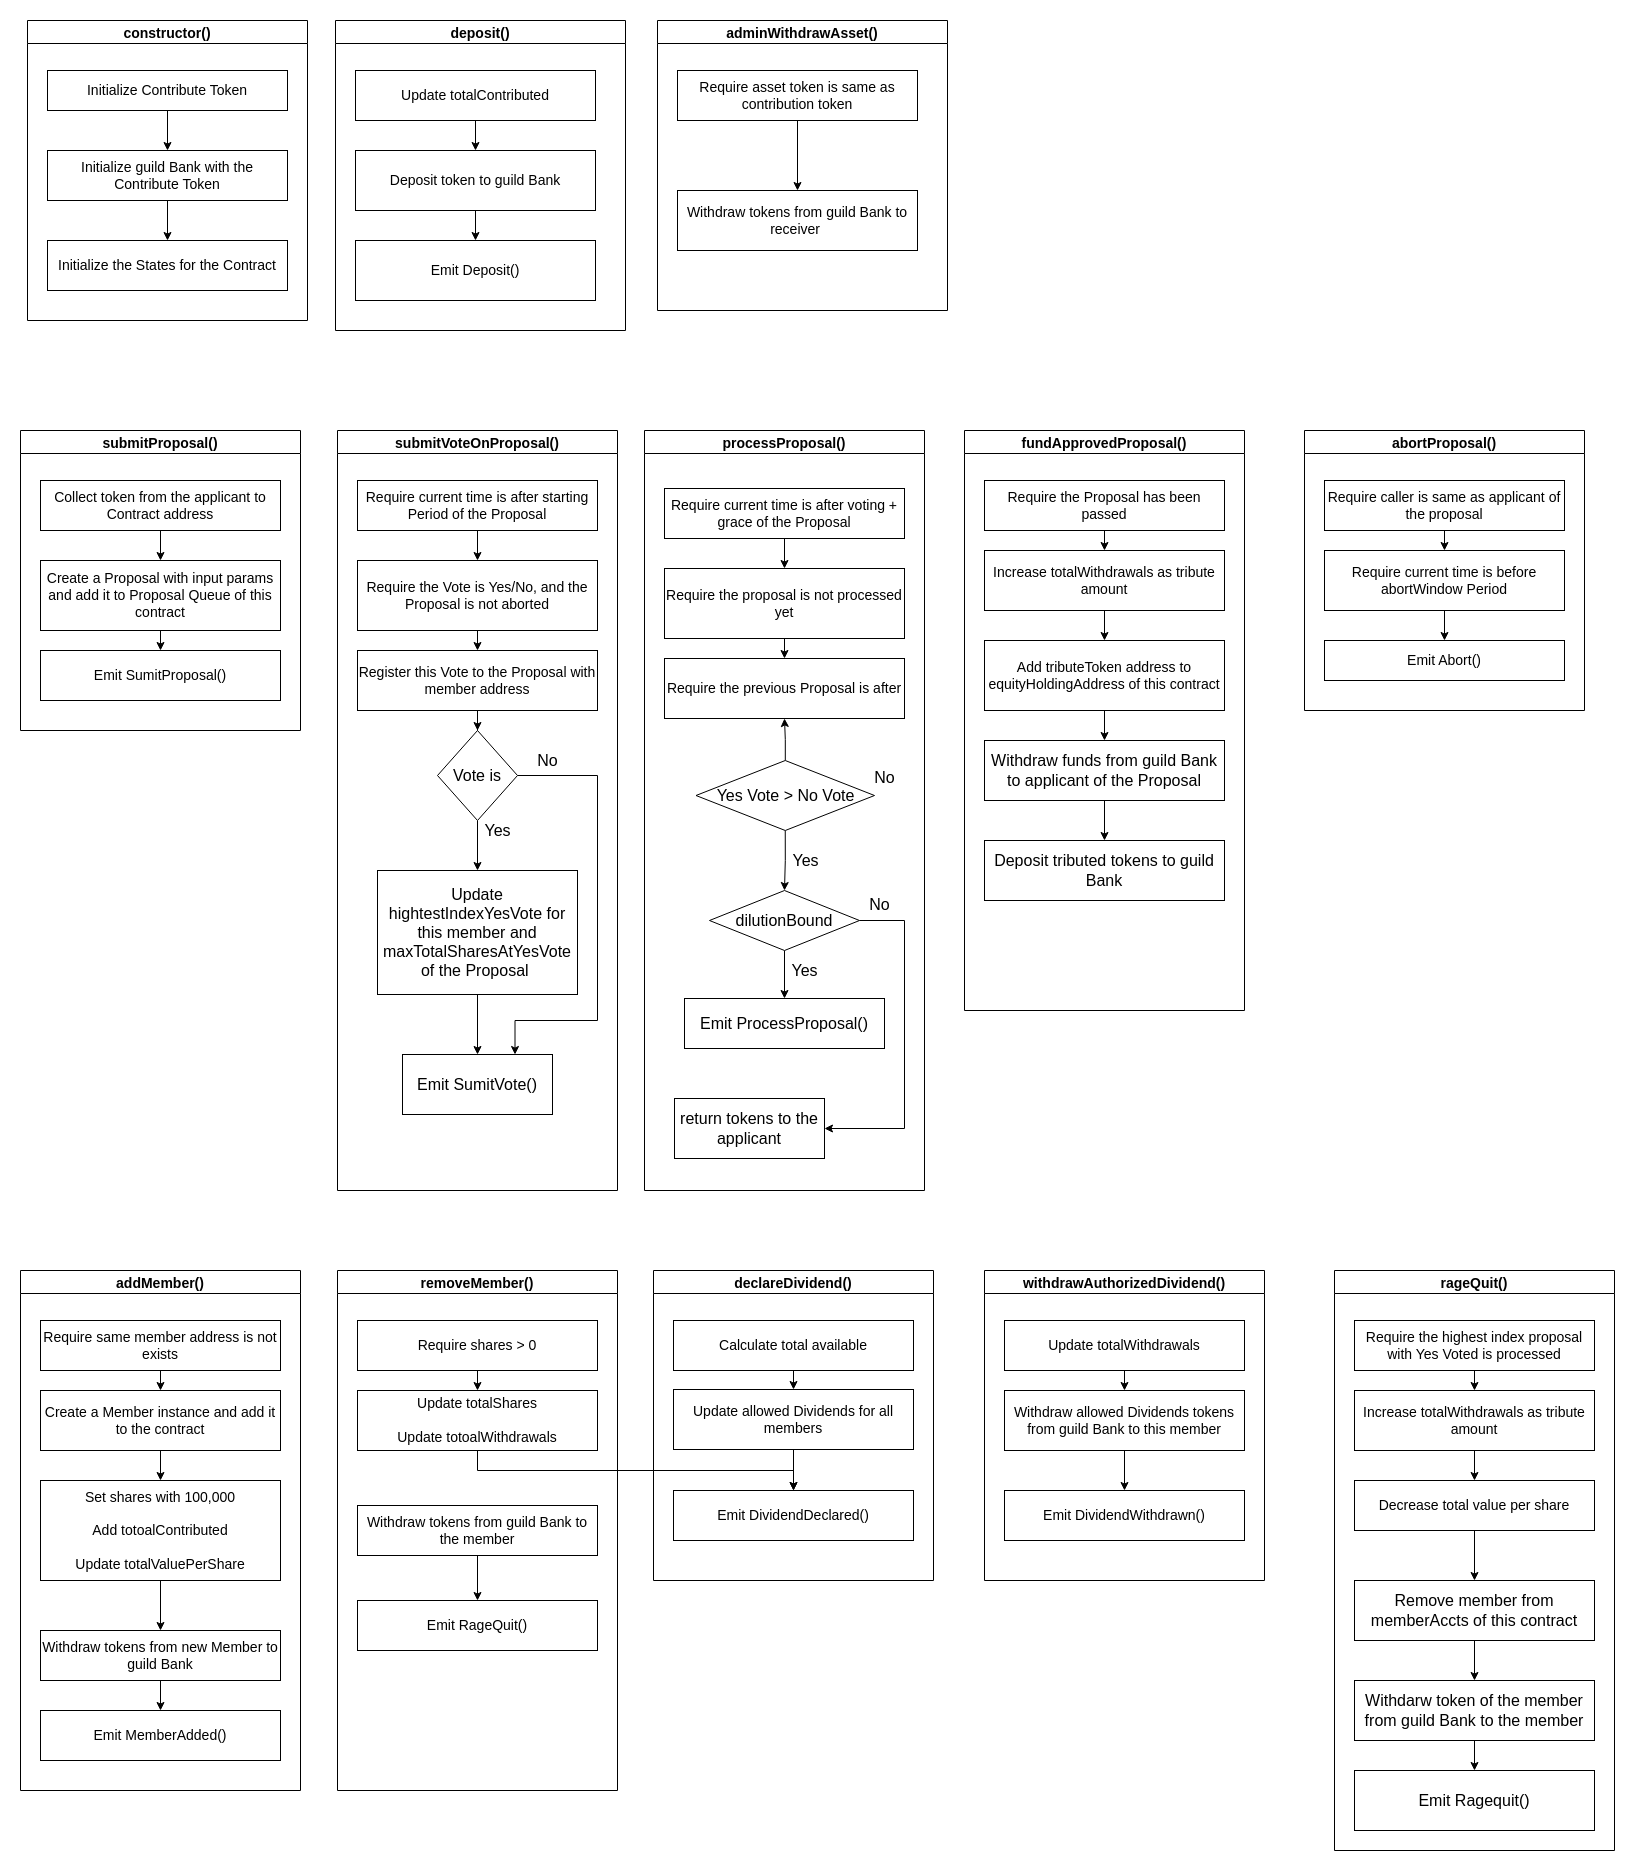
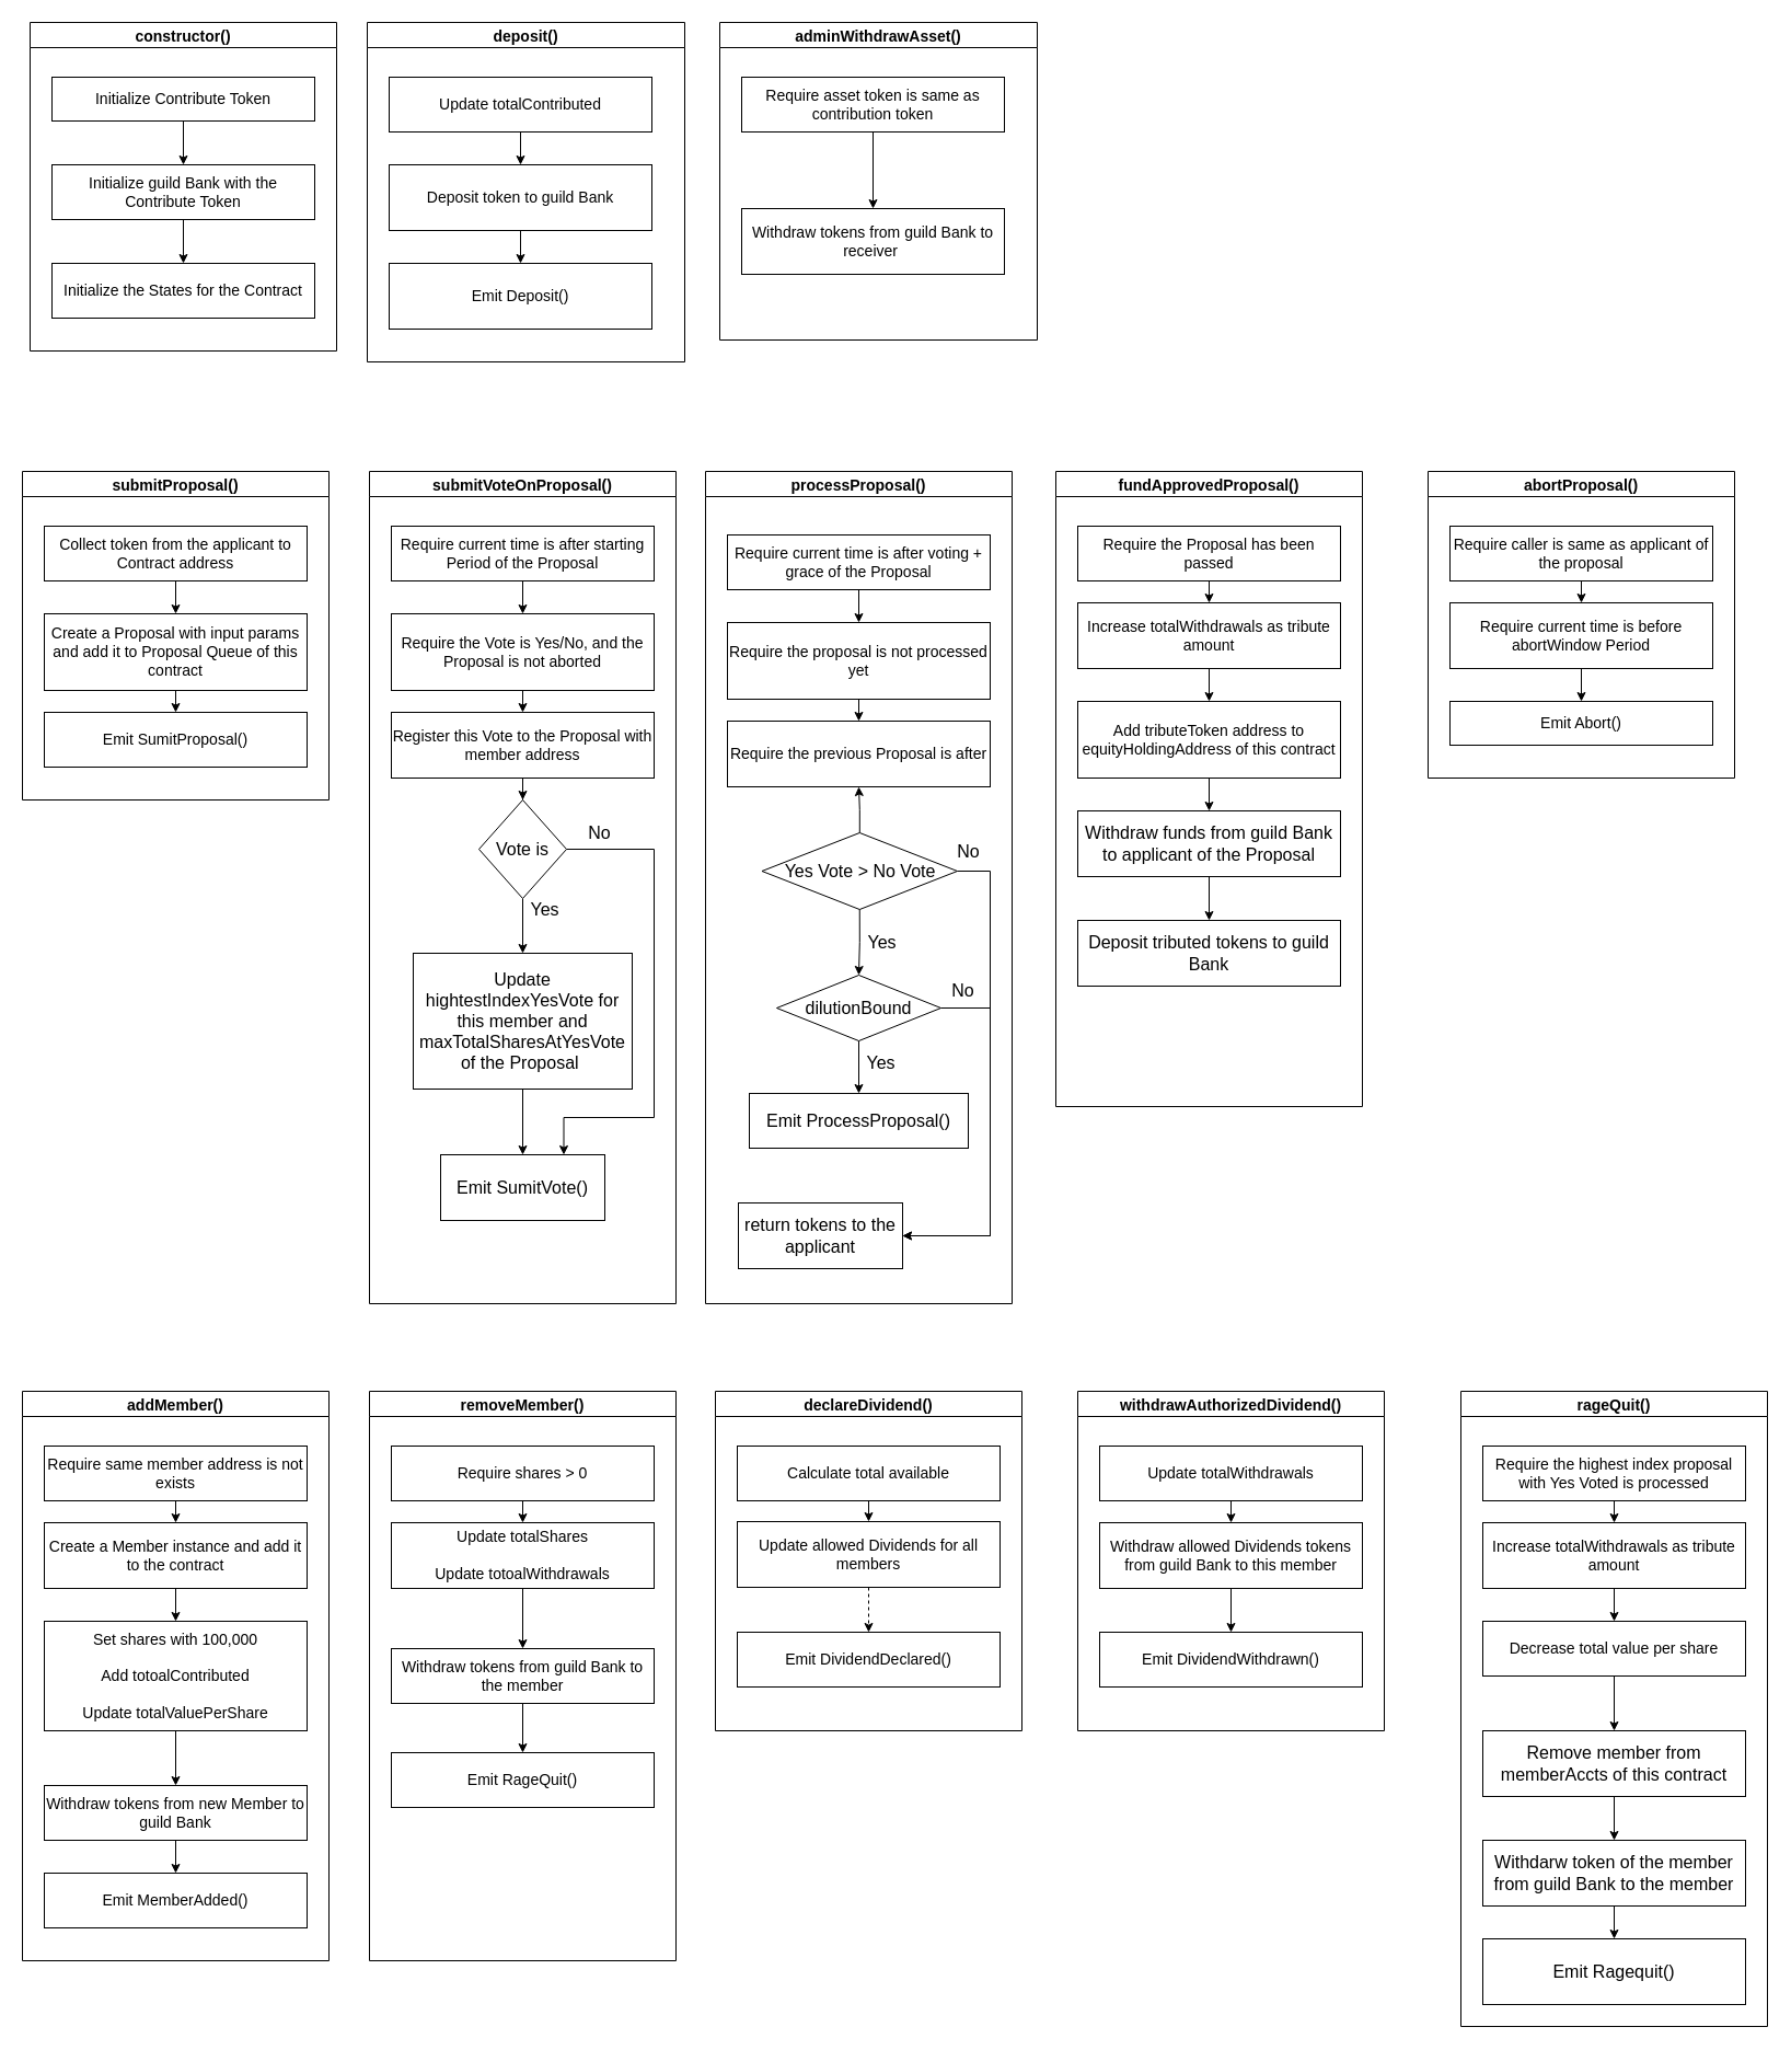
+ <mxCell id="44" style="edgeStyle=orthogonalEdgeStyle;rounded=0;orthogonalLoop=1;jettySize=auto;html=1;exitX=1;exitY=0.5;exitDx=0;exitDy=0;fontSize=16;entryX=1;entryY=0.5;entryDx=0;entryDy=0;" edge="1" parent="25" source="41" target="36"><mxGeometry relative="1" as="geometry"><mxPoint x="220" y="700" as="targetPoint" /><Array as="points"><mxPoint x="260" y="365" /><mxPoint x="260" y="698" /></Array></mxGeometry></mxCell>
- <mxCell id="99" value="" style="edgeStyle=orthogonalEdgeStyle;rounded=0;orthogonalLoop=1;jettySize=auto;html=1;fontSize=16;" edge="1" parent="96" source="100" target="102"><mxGeometry relative="1" as="geometry" /></mxCell>
+ <mxCell id="99" value="" style="edgeStyle=orthogonalEdgeStyle;rounded=0;orthogonalLoop=1;jettySize=auto;html=1;fontSize=16;dashed=1;" edge="1" parent="96" source="100" target="102"><mxGeometry relative="1" as="geometry" /></mxCell>
- <mxCell id="90" style="edgeStyle=orthogonalEdgeStyle;rounded=0;orthogonalLoop=1;jettySize=auto;html=1;exitX=0.5;exitY=1;exitDx=0;exitDy=0;fontSize=14;" edge="1" parent="87" source="91" target="102"><mxGeometry relative="1" as="geometry"><mxPoint x="140" y="210" as="targetPoint" /></mxGeometry></mxCell>
+ <mxCell id="90" style="edgeStyle=orthogonalEdgeStyle;rounded=0;orthogonalLoop=1;jettySize=auto;html=1;exitX=0.5;exitY=1;exitDx=0;exitDy=0;entryX=0.5;entryY=0;entryDx=0;entryDy=0;fontSize=14;" edge="1" parent="87" source="91" target="94"><mxGeometry relative="1" as="geometry"><mxPoint x="140" y="210" as="targetPoint" /></mxGeometry></mxCell>
